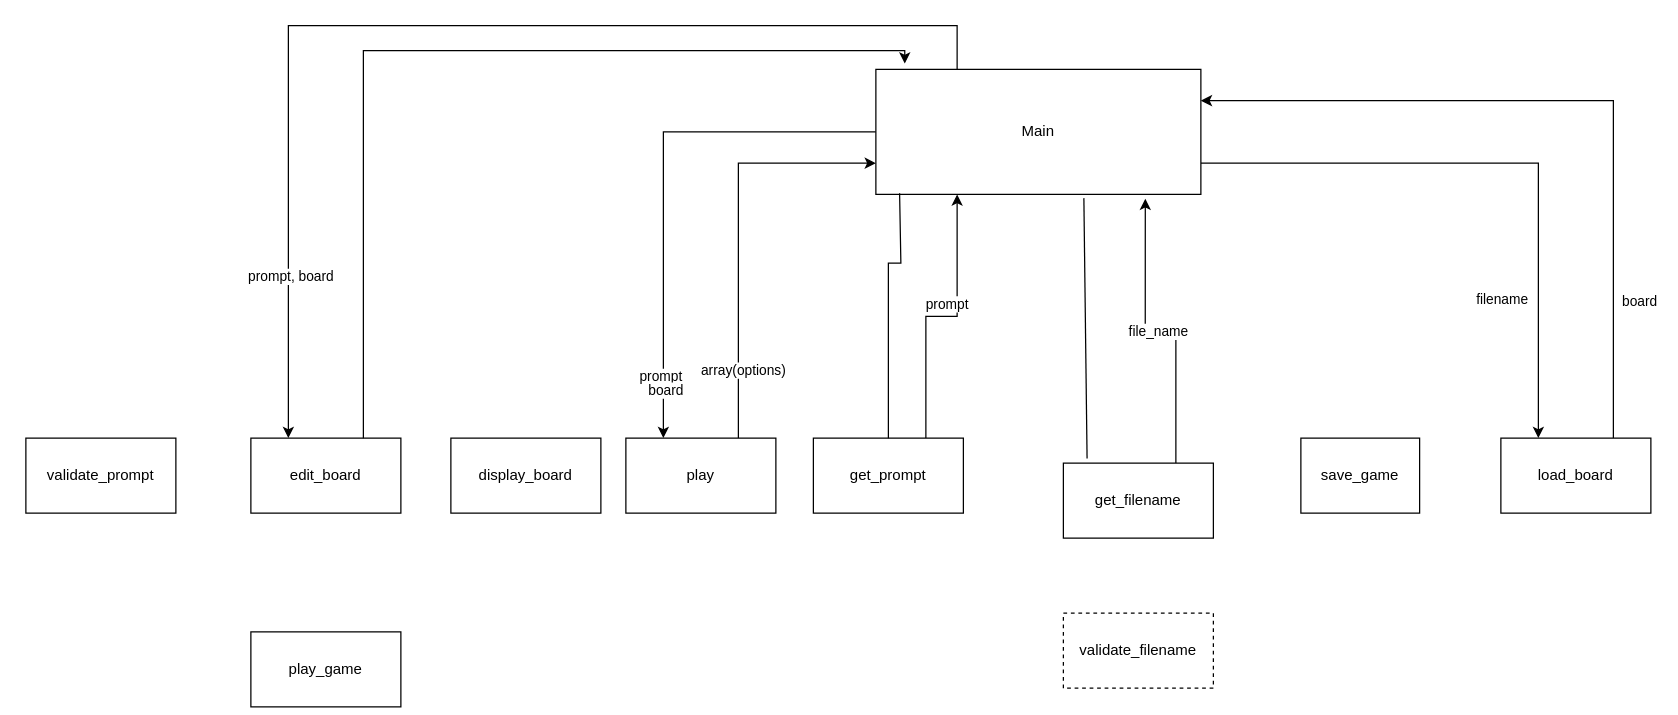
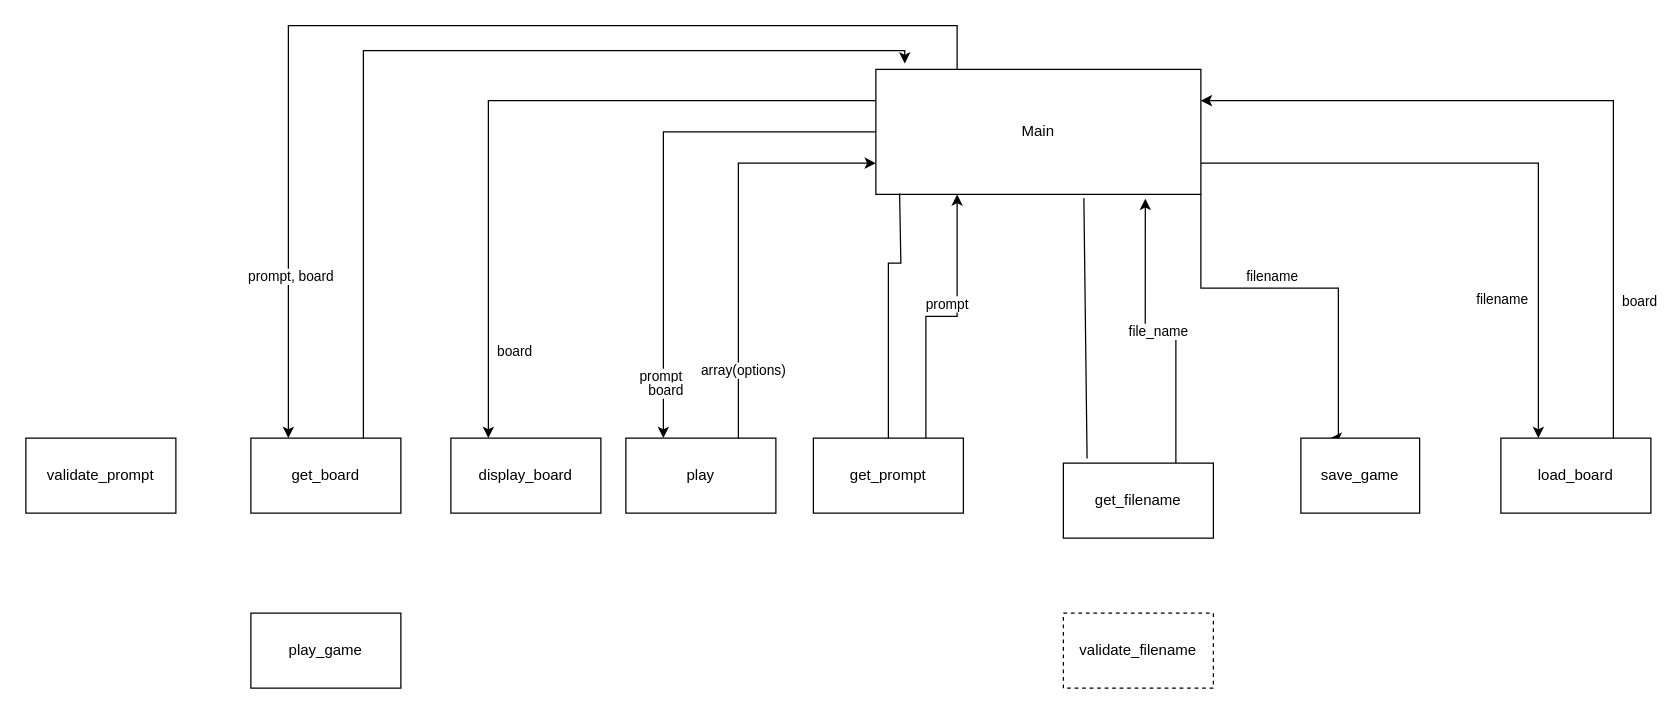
+ <mxCell id="6" style="edgeStyle=orthogonalEdgeStyle;rounded=0;orthogonalLoop=1;jettySize=auto;html=1;exitX=0;exitY=0.25;exitDx=0;exitDy=0;entryX=0.25;entryY=0;entryDx=0;entryDy=0;" edge="1" parent="1" source="13" target="23"><mxGeometry relative="1" as="geometry" /></mxCell>
+ <mxCell id="7" value="board" style="edgeLabel;html=1;align=center;verticalAlign=middle;resizable=0;points=[];" vertex="1" connectable="0" parent="6"><mxGeometry x="0.758" y="-2" relative="1" as="geometry"><mxPoint x="22" as="offset" /></mxGeometry></mxCell>
+ <mxCell id="2" style="edgeStyle=orthogonalEdgeStyle;rounded=0;orthogonalLoop=1;jettySize=auto;html=1;exitX=1;exitY=1;exitDx=0;exitDy=0;entryX=0.25;entryY=0;entryDx=0;entryDy=0;" edge="1" parent="1" source="13" target="22"><mxGeometry relative="1" as="geometry"><Array as="points"><mxPoint x="960" y="230" /><mxPoint x="1070" y="230" /></Array></mxGeometry></mxCell>
+ <mxCell id="3" value="filename" style="edgeLabel;html=1;align=center;verticalAlign=middle;resizable=0;points=[];" vertex="1" connectable="0" parent="2"><mxGeometry x="-0.038" y="-3" relative="1" as="geometry"><mxPoint x="-19" y="-13" as="offset" /></mxGeometry></mxCell>
- <mxCell id="30" value="edit_board" style="rounded=0;whiteSpace=wrap;html=1;" vertex="1" parent="1"><mxGeometry x="200" y="350" width="120" height="60" as="geometry" /></mxCell>
+ <mxCell id="30" value="get_board" style="rounded=0;whiteSpace=wrap;html=1;" vertex="1" parent="1"><mxGeometry x="200" y="350" width="120" height="60" as="geometry" /></mxCell>
- <mxCell id="33" value="play_game" style="rounded=0;whiteSpace=wrap;html=1;" vertex="1" parent="1"><mxGeometry x="200" y="505" width="120" height="60" as="geometry" /></mxCell>
+ <mxCell id="33" value="play_game" style="rounded=0;whiteSpace=wrap;html=1;" vertex="1" parent="1"><mxGeometry x="200" y="490" width="120" height="60" as="geometry" /></mxCell>
